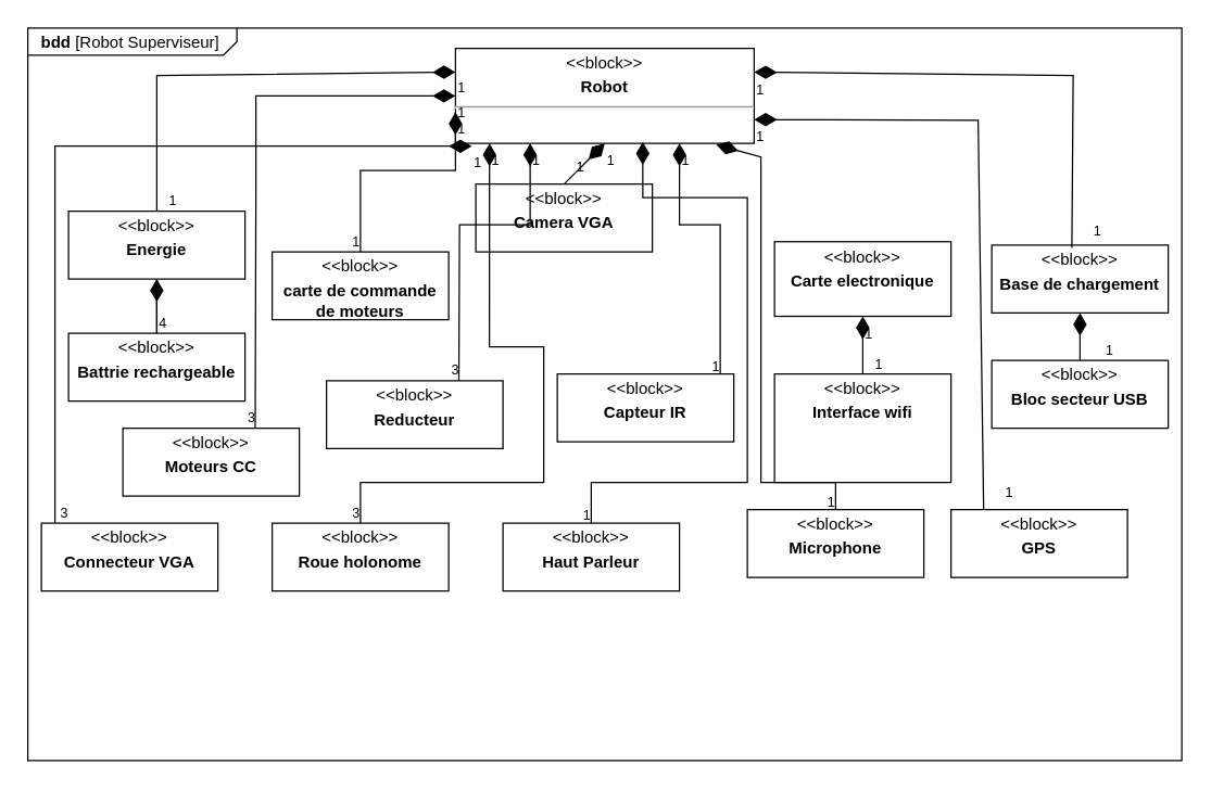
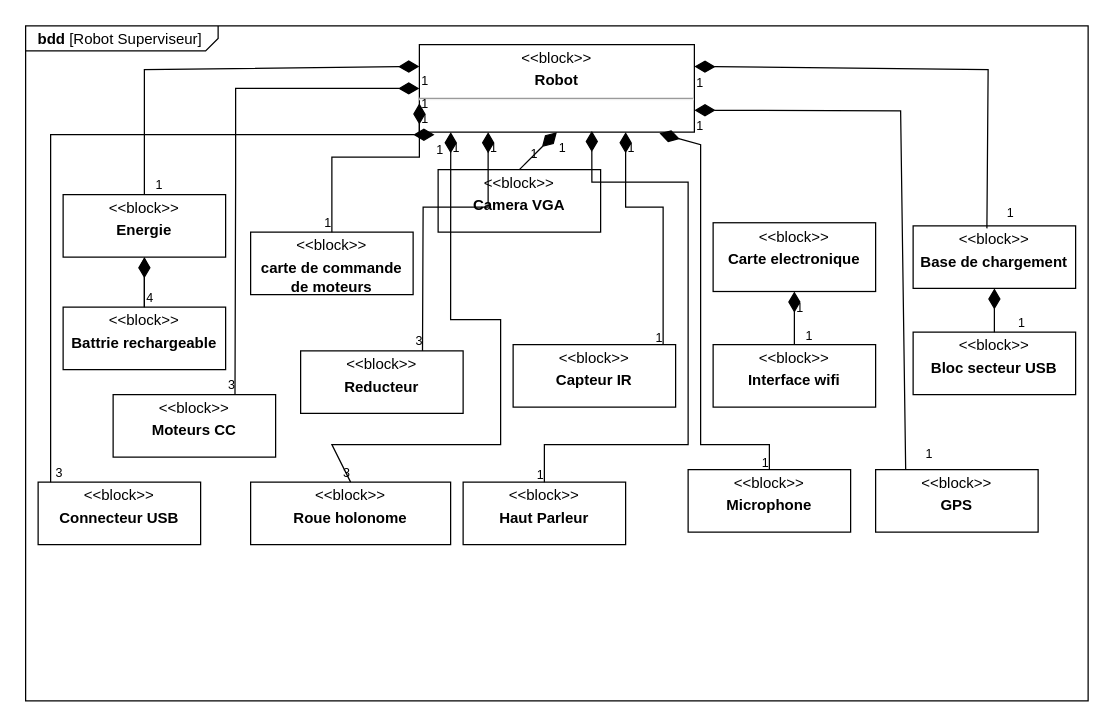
- <mxCell id="13" value="&lt;p style=&quot;margin:0px;margin-top:4px;text-align:center;&quot;&gt;&amp;lt;&amp;lt;block&amp;gt;&amp;gt;&lt;/p&gt;&lt;p style=&quot;margin:0px;margin-top:4px;text-align:center;&quot;&gt;&lt;b&gt;Interface wifi&lt;/b&gt;&lt;/p&gt;" style="shape=rect;html=1;overflow=fill;verticalAlign=top;align=left;whiteSpace=wrap;" vertex="1" parent="1"><mxGeometry x="570" y="275" width="130" height="80" as="geometry" /></mxCell>
+ <mxCell id="13" value="&lt;p style=&quot;margin:0px;margin-top:4px;text-align:center;&quot;&gt;&amp;lt;&amp;lt;block&amp;gt;&amp;gt;&lt;/p&gt;&lt;p style=&quot;margin:0px;margin-top:4px;text-align:center;&quot;&gt;&lt;b&gt;Interface wifi&lt;/b&gt;&lt;/p&gt;" style="shape=rect;html=1;overflow=fill;verticalAlign=top;align=left;whiteSpace=wrap;" vertex="1" parent="1"><mxGeometry x="570" y="275" width="130" height="50" as="geometry" /></mxCell>
- <mxCell id="16" value="&lt;p style=&quot;margin:0px;margin-top:4px;text-align:center;&quot;&gt;&amp;lt;&amp;lt;block&amp;gt;&amp;gt;&lt;/p&gt;&lt;p style=&quot;margin:0px;margin-top:4px;text-align:center;&quot;&gt;&lt;b&gt;Connecteur VGA&lt;/b&gt;&lt;/p&gt;" style="shape=rect;html=1;overflow=fill;verticalAlign=top;align=left;whiteSpace=wrap;" vertex="1" parent="1"><mxGeometry x="30" y="385" width="130" height="50" as="geometry" /></mxCell>
+ <mxCell id="16" value="&lt;p style=&quot;margin:0px;margin-top:4px;text-align:center;&quot;&gt;&amp;lt;&amp;lt;block&amp;gt;&amp;gt;&lt;/p&gt;&lt;p style=&quot;margin:0px;margin-top:4px;text-align:center;&quot;&gt;&lt;b&gt;Connecteur USB&lt;/b&gt;&lt;/p&gt;" style="shape=rect;html=1;overflow=fill;verticalAlign=top;align=left;whiteSpace=wrap;" vertex="1" parent="1"><mxGeometry x="30" y="385" width="130" height="50" as="geometry" /></mxCell>
- <mxCell id="11" value="&lt;p style=&quot;margin:0px;margin-top:4px;text-align:center;&quot;&gt;&amp;lt;&amp;lt;block&amp;gt;&amp;gt;&lt;/p&gt;&lt;p style=&quot;margin:0px;margin-top:4px;text-align:center;&quot;&gt;&lt;b&gt;Roue holonome&lt;/b&gt;&lt;br&gt;&lt;/p&gt;" style="shape=rect;html=1;overflow=fill;verticalAlign=top;align=left;whiteSpace=wrap;" vertex="1" parent="1"><mxGeometry x="200" y="385" width="130" height="50" as="geometry" /></mxCell>
+ <mxCell id="11" value="&lt;p style=&quot;margin:0px;margin-top:4px;text-align:center;&quot;&gt;&amp;lt;&amp;lt;block&amp;gt;&amp;gt;&lt;/p&gt;&lt;p style=&quot;margin:0px;margin-top:4px;text-align:center;&quot;&gt;&lt;b&gt;Roue holonome&lt;/b&gt;&lt;br&gt;&lt;/p&gt;" style="shape=rect;html=1;overflow=fill;verticalAlign=top;align=left;whiteSpace=wrap;" vertex="1" parent="1"><mxGeometry x="200" y="385" width="160" height="50" as="geometry" /></mxCell>
